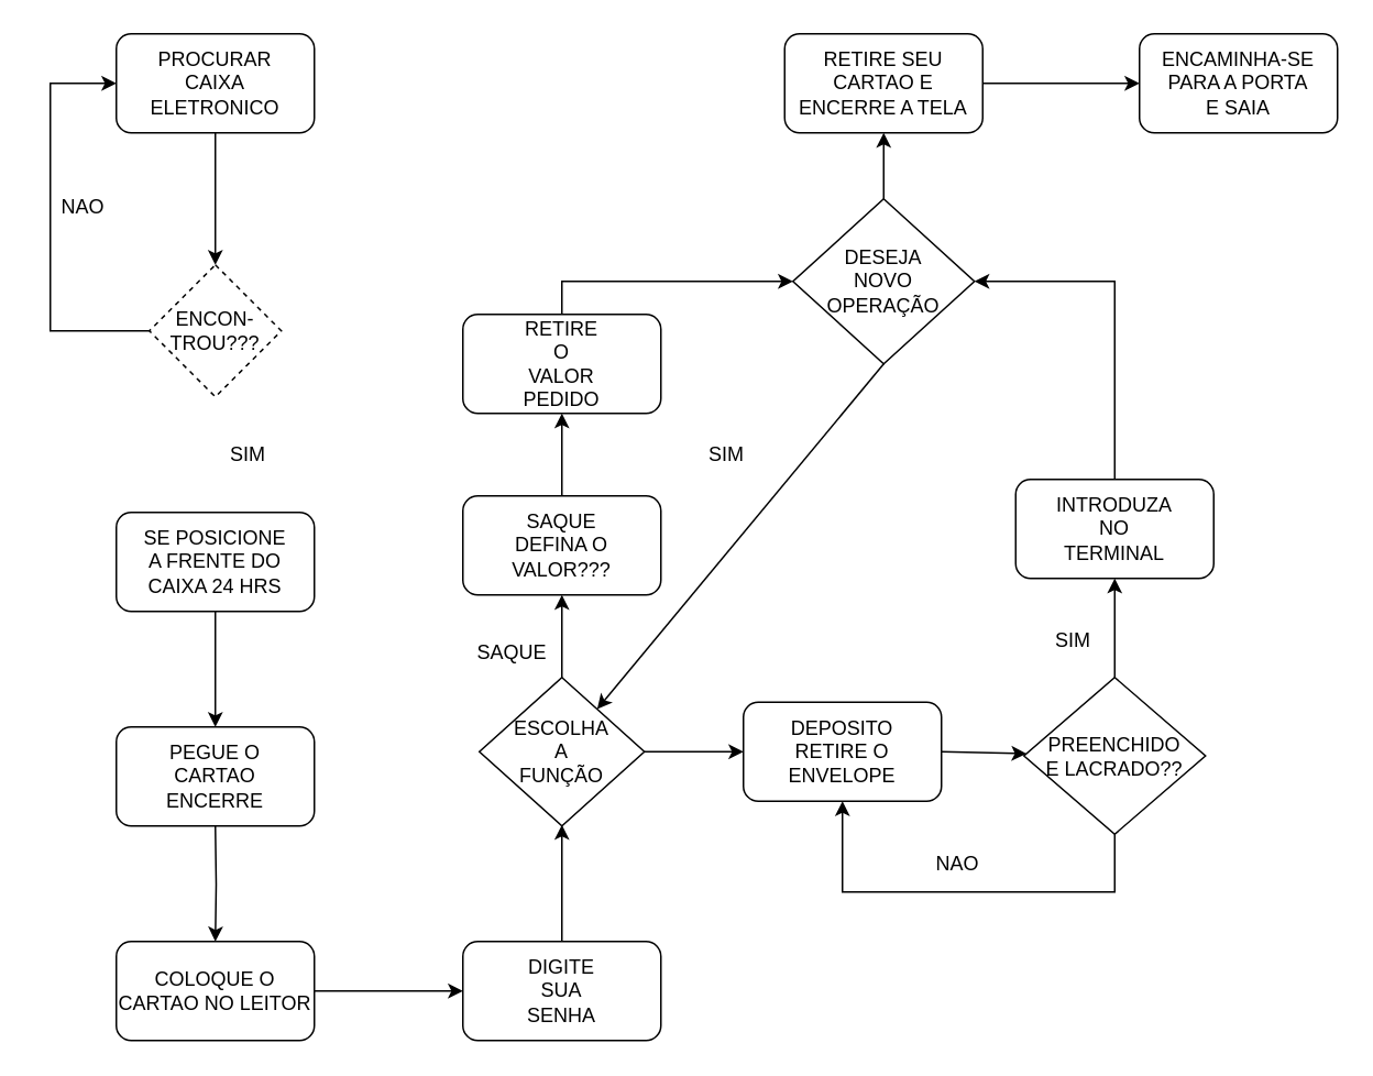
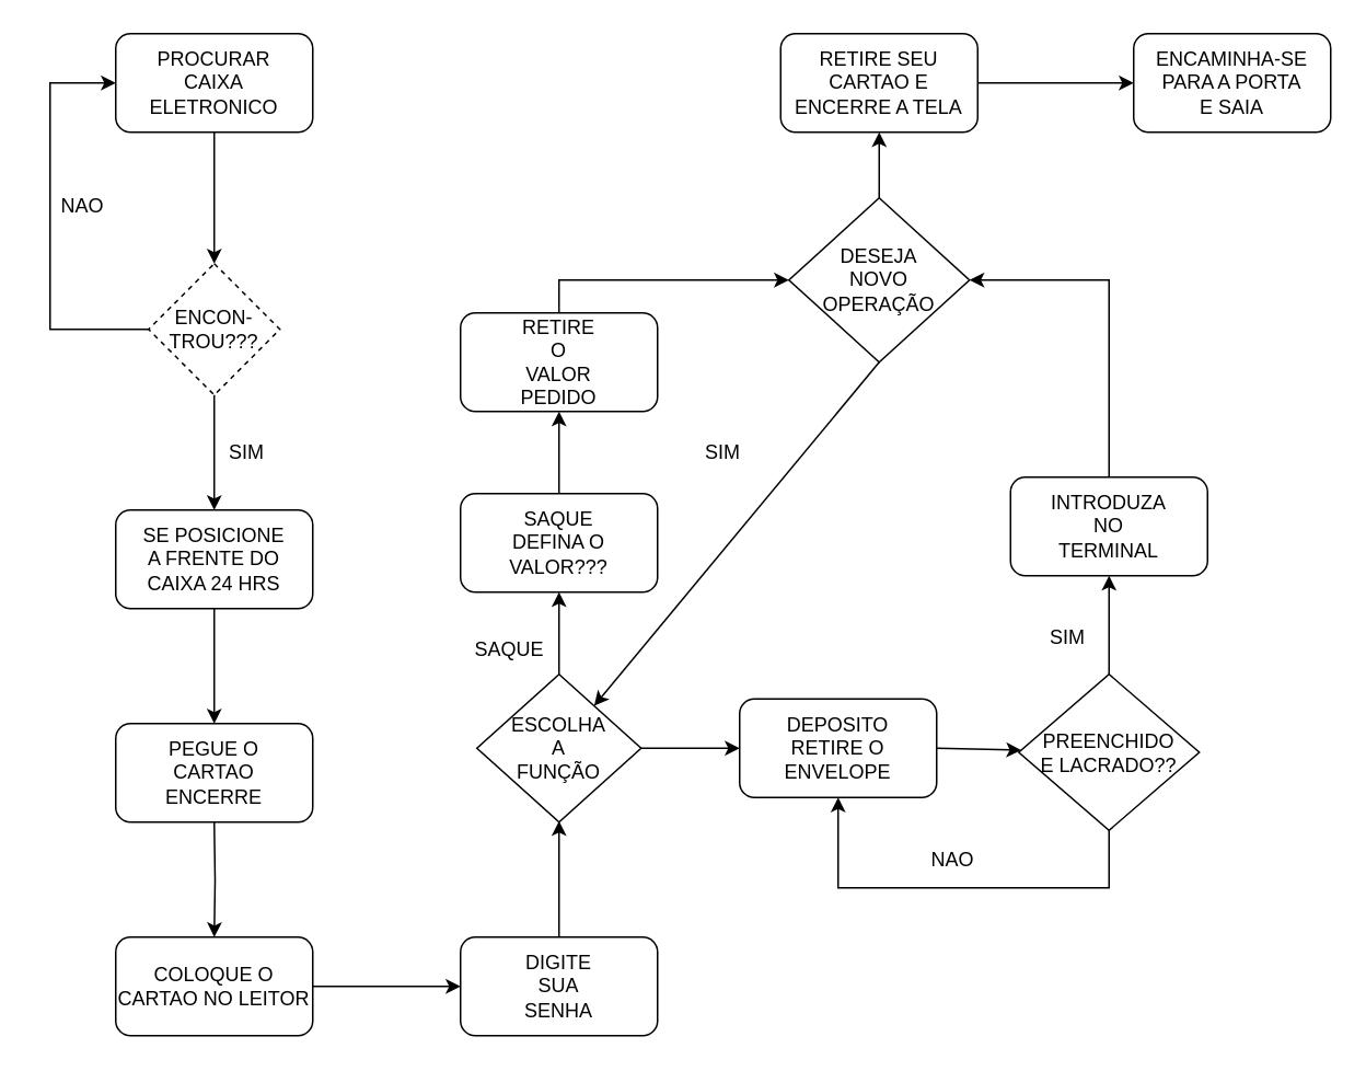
+ <mxCell id="8" value="" style="endArrow=classic;html=1;rounded=0;exitX=0.5;exitY=1;exitDx=0;exitDy=0;entryX=0.5;entryY=0;entryDx=0;entryDy=0;edgeStyle=elbowEdgeStyle;elbow=vertical;" edge="1" parent="1" source="4" target="7"><mxGeometry width="50" height="50" relative="1" as="geometry"><mxPoint x="410" y="270" as="sourcePoint" /><mxPoint x="460" y="220" as="targetPoint" /></mxGeometry></mxCell>
